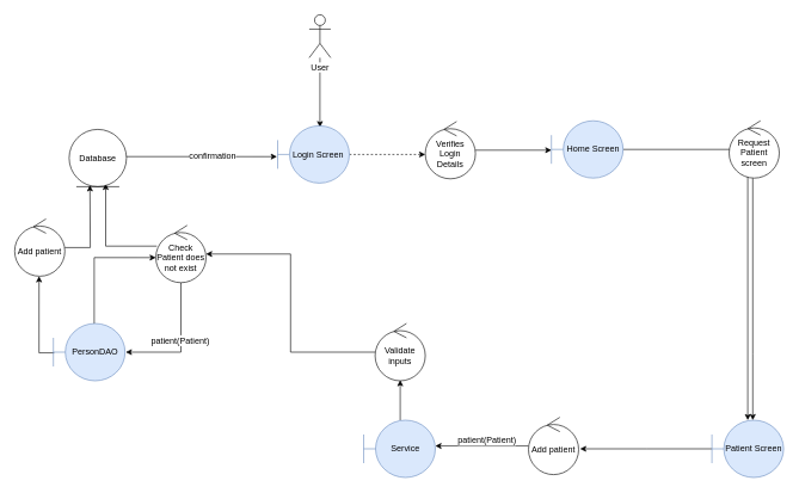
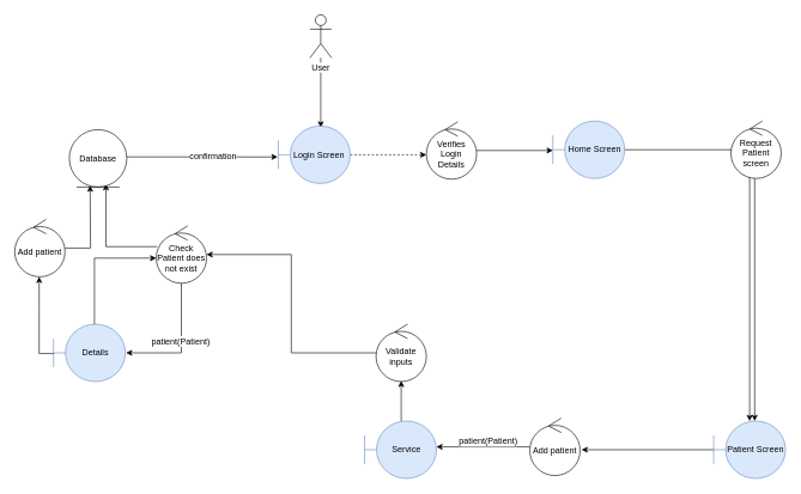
- <mxCell id="16" value="PersonDAO" style="shape=umlBoundary;whiteSpace=wrap;html=1;fillColor=#dae8fc;strokeColor=#6c8ebf;" vertex="1" parent="1"><mxGeometry x="74" y="451" width="100" height="80" as="geometry" /></mxCell>
+ <mxCell id="16" value="Details" style="shape=umlBoundary;whiteSpace=wrap;html=1;fillColor=#dae8fc;strokeColor=#6c8ebf;" vertex="1" parent="1"><mxGeometry x="74" y="451" width="100" height="80" as="geometry" /></mxCell>
